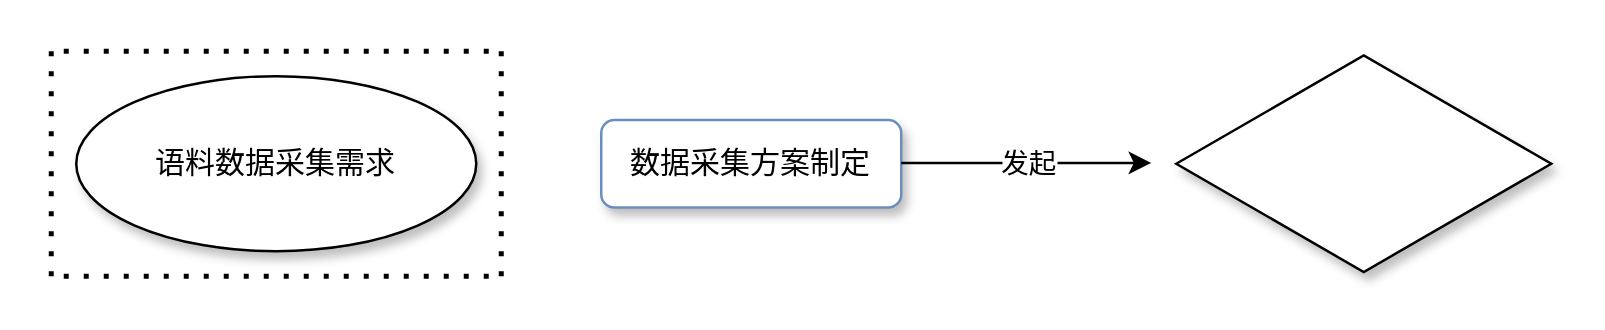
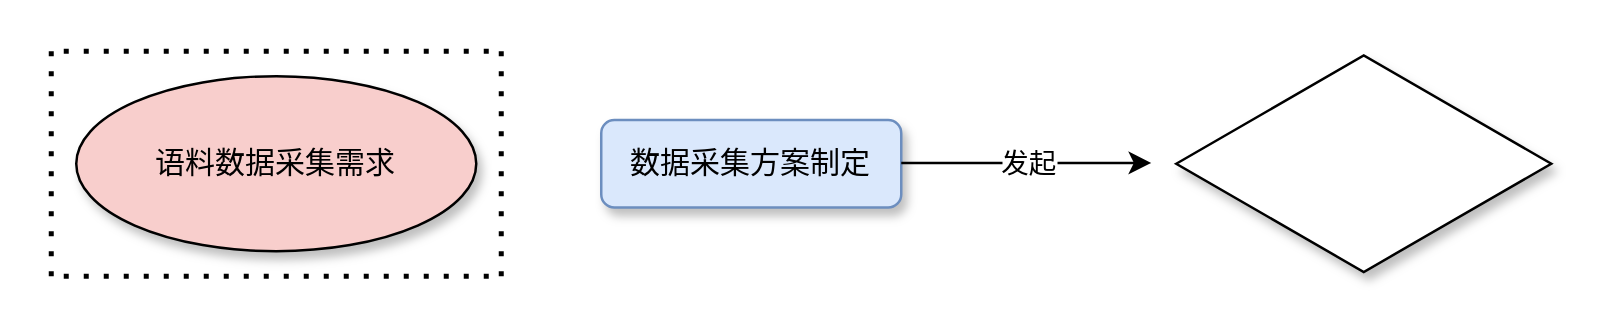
- <mxCell id="2" value="语料数据采集需求" style="ellipse;whiteSpace=wrap;html=1;shadow=1;" vertex="1" parent="1"><mxGeometry x="30" y="30" width="160" height="70" as="geometry" /></mxCell>
+ <mxCell id="2" value="语料数据采集需求" style="ellipse;whiteSpace=wrap;html=1;shadow=1;fillColor=#f8cecc;" vertex="1" parent="1"><mxGeometry x="30" y="30" width="160" height="70" as="geometry" /></mxCell>
- <mxCell id="7" value="数据采集方案制定" style="rounded=1;whiteSpace=wrap;html=1;shadow=1;fillColor=#ffffff;strokeColor=#6c8ebf;" vertex="1" parent="1"><mxGeometry x="240" y="47.5" width="120" height="35" as="geometry" /></mxCell>
+ <mxCell id="7" value="数据采集方案制定" style="rounded=1;whiteSpace=wrap;html=1;shadow=1;fillColor=#dae8fc;strokeColor=#6c8ebf;" vertex="1" parent="1"><mxGeometry x="240" y="47.5" width="120" height="35" as="geometry" /></mxCell>
